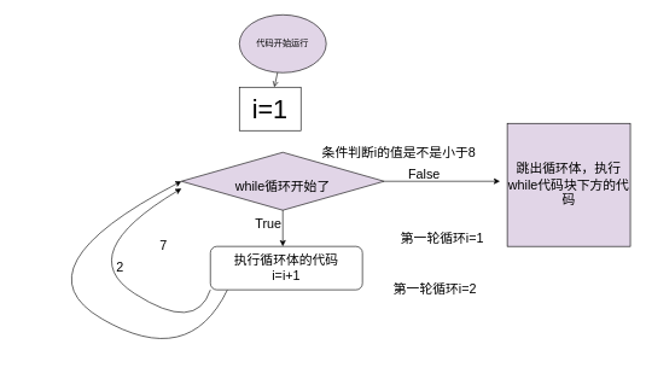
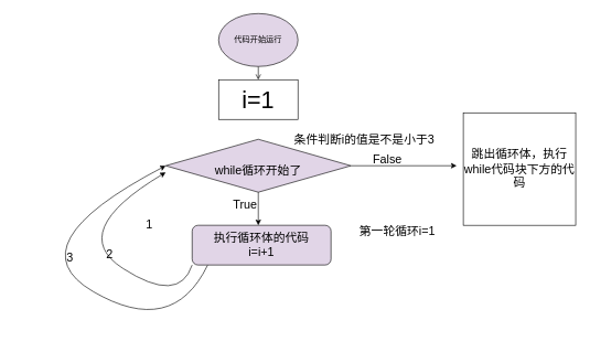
- <mxCell id="4" value="&lt;font style=&quot;font-size: 36px;&quot;&gt;i=1&lt;/font&gt;" style="whiteSpace=wrap;html=1;" vertex="1" parent="1"><mxGeometry x="330" y="120" width="85" height="60" as="geometry" /></mxCell>
+ <mxCell id="4" value="&lt;font style=&quot;font-size: 36px;&quot;&gt;i=1&lt;/font&gt;" style="whiteSpace=wrap;html=1;" vertex="1" parent="1"><mxGeometry x="330" y="120" width="120" height="60" as="geometry" /></mxCell>
- <mxCell id="6" value="条件判断i的值是不是小于8" style="text;html=1;align=center;verticalAlign=middle;resizable=0;points=[];autosize=1;strokeColor=none;fillColor=none;fontSize=18;" vertex="1" parent="1"><mxGeometry x="430" y="190" width="240" height="40" as="geometry" /></mxCell>
+ <mxCell id="6" value="条件判断i的值是不是小于3" style="text;html=1;align=center;verticalAlign=middle;resizable=0;points=[];autosize=1;strokeColor=none;fillColor=none;fontSize=18;" vertex="1" parent="1"><mxGeometry x="430" y="190" width="240" height="40" as="geometry" /></mxCell>
- <mxCell id="19" value="跳出循环体，执行while代码块下方的代码" style="whiteSpace=wrap;html=1;aspect=fixed;fontSize=18;fillColor=#e1d5e7;" vertex="1" parent="1"><mxGeometry x="700" y="170" width="170" height="170" as="geometry" /></mxCell>
+ <mxCell id="19" value="跳出循环体，执行while代码块下方的代码" style="whiteSpace=wrap;html=1;aspect=fixed;fontSize=18;" vertex="1" parent="1"><mxGeometry x="700" y="170" width="170" height="170" as="geometry" /></mxCell>
- <mxCell id="10" value="第一轮循环i=1" style="text;html=1;align=center;verticalAlign=middle;resizable=0;points=[];autosize=1;strokeColor=none;fillColor=none;fontSize=18;" vertex="1" parent="1"><mxGeometry x="540" y="310" width="140" height="40" as="geometry" /></mxCell>
+ <mxCell id="10" value="第一轮循环i=1" style="text;html=1;align=center;verticalAlign=middle;resizable=0;points=[];autosize=1;strokeColor=none;fillColor=none;fontSize=18;" vertex="1" parent="1"><mxGeometry x="530" y="330" width="140" height="40" as="geometry" /></mxCell>
- <mxCell id="14" value="7" style="text;html=1;align=center;verticalAlign=middle;resizable=0;points=[];autosize=1;strokeColor=none;fillColor=none;fontSize=18;" vertex="1" parent="1"><mxGeometry x="210" y="320" width="30" height="40" as="geometry" /></mxCell>
+ <mxCell id="14" value="1" style="text;html=1;align=center;verticalAlign=middle;resizable=0;points=[];autosize=1;strokeColor=none;fillColor=none;fontSize=18;" vertex="1" parent="1"><mxGeometry x="210" y="320" width="30" height="40" as="geometry" /></mxCell>
- <mxCell id="15" value="2" style="text;html=1;align=center;verticalAlign=middle;resizable=0;points=[];autosize=1;strokeColor=none;fillColor=none;fontSize=18;" vertex="1" parent="1"><mxGeometry x="150" y="350" width="30" height="40" as="geometry" /></mxCell>
+ <mxCell id="15" value="2" style="text;html=1;align=center;verticalAlign=middle;resizable=0;points=[];autosize=1;strokeColor=none;fillColor=none;fontSize=18;" vertex="1" parent="1"><mxGeometry x="150" y="365" width="30" height="40" as="geometry" /></mxCell>
- <mxCell id="9" value="执行循环体的代码&lt;br&gt;i=i+1" style="rounded=1;whiteSpace=wrap;html=1;fontSize=18;" vertex="1" parent="1"><mxGeometry x="290" y="340" width="210" height="60" as="geometry" /></mxCell>
+ <mxCell id="9" value="执行循环体的代码&lt;br&gt;i=i+1" style="rounded=1;whiteSpace=wrap;html=1;fontSize=18;fillColor=#e1d5e7;" vertex="1" parent="1"><mxGeometry x="290" y="340" width="210" height="60" as="geometry" /></mxCell>
+ <mxCell id="16" value="3" style="text;html=1;align=center;verticalAlign=middle;resizable=0;points=[];autosize=1;strokeColor=none;fillColor=none;fontSize=18;" vertex="1" parent="1"><mxGeometry x="90" y="370" width="30" height="40" as="geometry" /></mxCell>
- <mxCell id="11" value="第一轮循环i=2" style="text;html=1;align=center;verticalAlign=middle;resizable=0;points=[];autosize=1;strokeColor=none;fillColor=none;fontSize=18;" vertex="1" parent="1"><mxGeometry x="530" y="380" width="140" height="40" as="geometry" /></mxCell>
